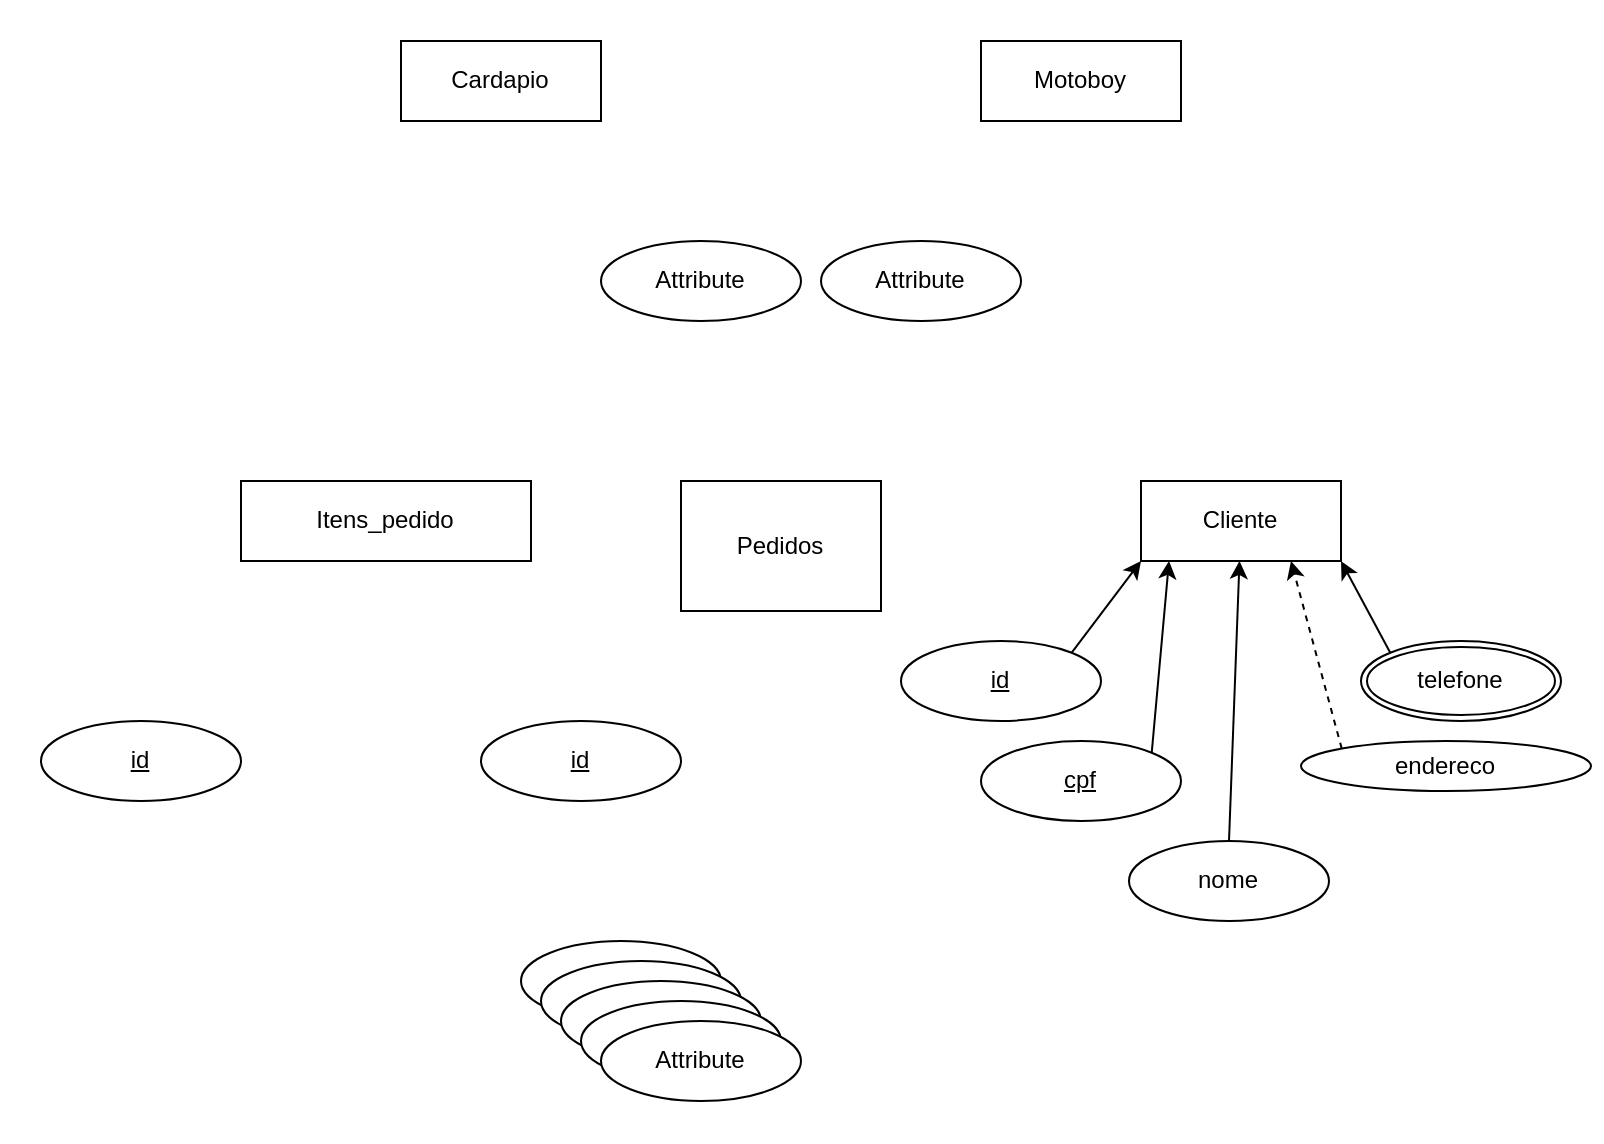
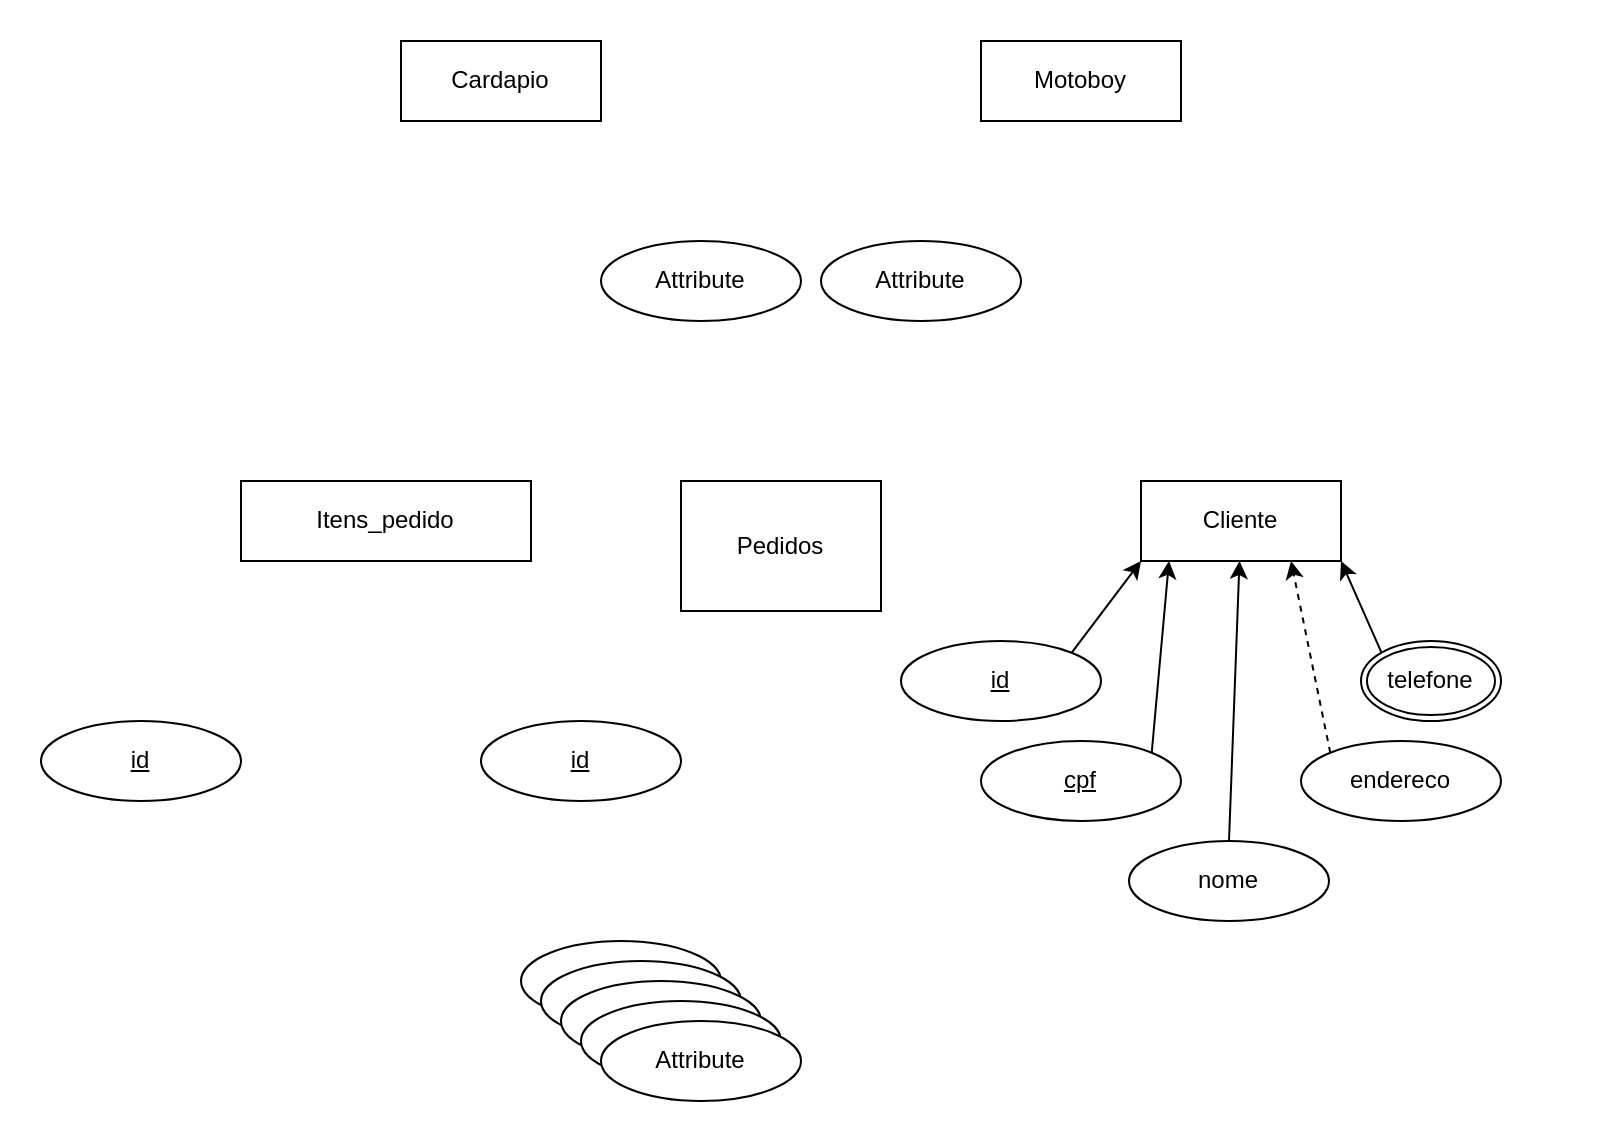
- <mxCell id="25" value="telefone" style="ellipse;shape=doubleEllipse;margin=3;whiteSpace=wrap;html=1;align=center;" vertex="1" parent="1"><mxGeometry x="680" y="320" width="100" height="40" as="geometry" /></mxCell>
+ <mxCell id="25" value="telefone" style="ellipse;shape=doubleEllipse;margin=3;whiteSpace=wrap;html=1;align=center;" vertex="1" parent="1"><mxGeometry x="680" y="320" width="70" height="40" as="geometry" /></mxCell>
- <mxCell id="23" value="endereco" style="ellipse;whiteSpace=wrap;html=1;align=center;" vertex="1" parent="1"><mxGeometry x="650" y="370" width="145" height="25" as="geometry" /></mxCell>
+ <mxCell id="23" value="endereco" style="ellipse;whiteSpace=wrap;html=1;align=center;" vertex="1" parent="1"><mxGeometry x="650" y="370" width="100" height="40" as="geometry" /></mxCell>
